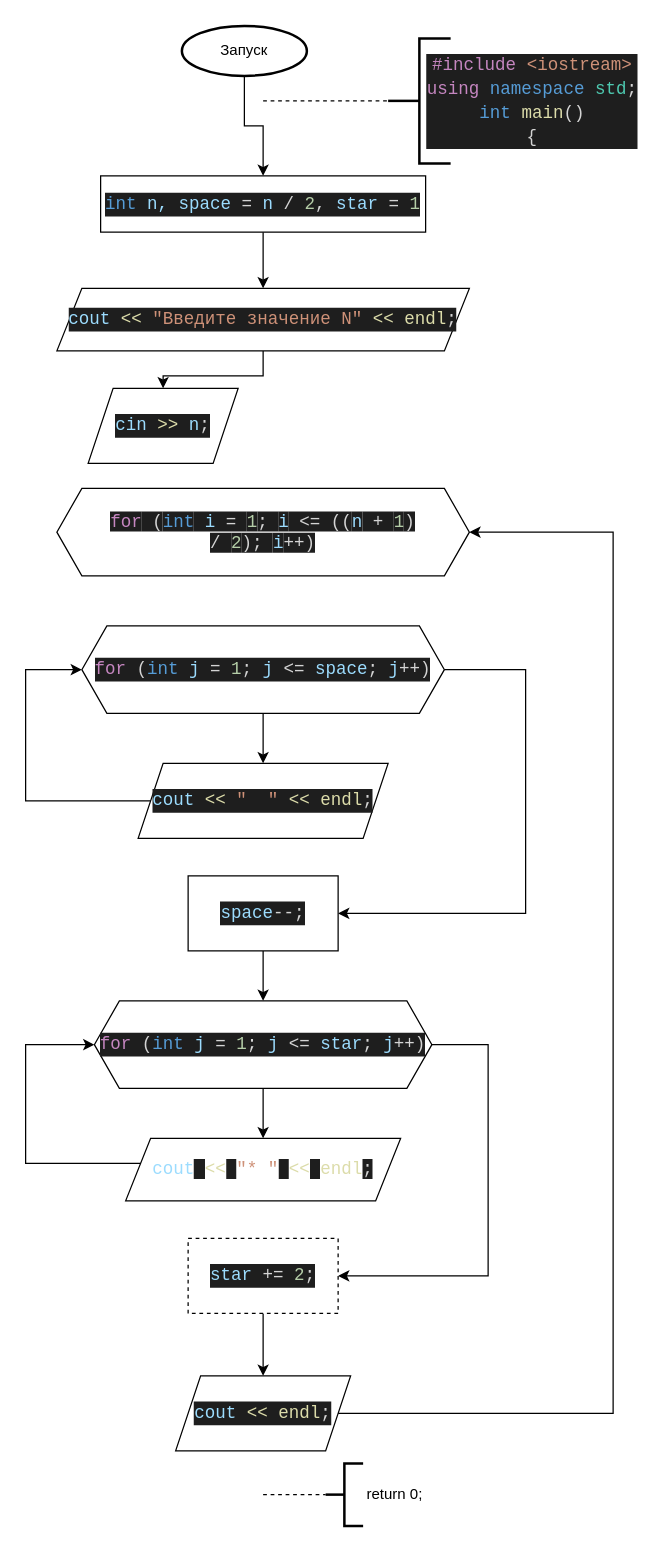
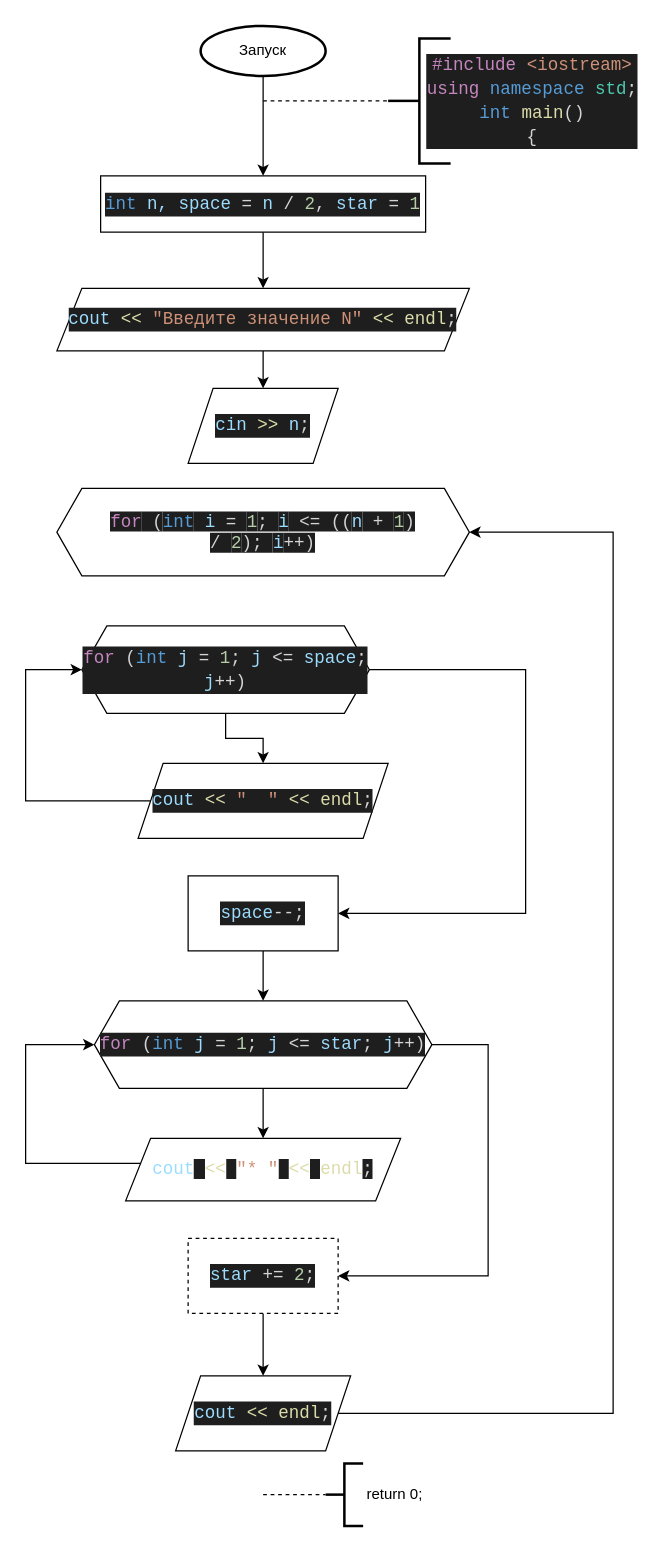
- <mxCell id="3" value="Запуск" style="strokeWidth=2;html=1;shape=mxgraph.flowchart.start_1;whiteSpace=wrap;" parent="1" vertex="1"><mxGeometry x="145" y="20" width="100" height="40" as="geometry" /></mxCell>
+ <mxCell id="3" value="Запуск" style="strokeWidth=2;html=1;shape=mxgraph.flowchart.start_1;whiteSpace=wrap;" parent="1" vertex="1"><mxGeometry x="160" y="20" width="100" height="40" as="geometry" /></mxCell>
- <mxCell id="11" value="&lt;div style=&quot;color: rgb(212 , 212 , 212) ; background-color: rgb(30 , 30 , 30) ; font-family: &amp;#34;consolas&amp;#34; , &amp;#34;courier new&amp;#34; , monospace ; font-size: 14px ; line-height: 19px&quot;&gt;&lt;span style=&quot;color: #9cdcfe&quot;&gt;cin&lt;/span&gt; &lt;span style=&quot;color: #dcdcaa&quot;&gt;&amp;gt;&amp;gt;&lt;/span&gt; &lt;span style=&quot;color: #9cdcfe&quot;&gt;n&lt;/span&gt;;&lt;/div&gt;" style="shape=parallelogram;perimeter=parallelogramPerimeter;whiteSpace=wrap;html=1;fixedSize=1;" parent="1" vertex="1"><mxGeometry x="70" y="310" width="120" height="60" as="geometry" /></mxCell>
+ <mxCell id="11" value="&lt;div style=&quot;color: rgb(212 , 212 , 212) ; background-color: rgb(30 , 30 , 30) ; font-family: &amp;#34;consolas&amp;#34; , &amp;#34;courier new&amp;#34; , monospace ; font-size: 14px ; line-height: 19px&quot;&gt;&lt;span style=&quot;color: #9cdcfe&quot;&gt;cin&lt;/span&gt; &lt;span style=&quot;color: #dcdcaa&quot;&gt;&amp;gt;&amp;gt;&lt;/span&gt; &lt;span style=&quot;color: #9cdcfe&quot;&gt;n&lt;/span&gt;;&lt;/div&gt;" style="shape=parallelogram;perimeter=parallelogramPerimeter;whiteSpace=wrap;html=1;fixedSize=1;" parent="1" vertex="1"><mxGeometry x="150" y="310" width="120" height="60" as="geometry" /></mxCell>
- <mxCell id="15" value="&lt;div style=&quot;color: rgb(212 , 212 , 212) ; background-color: rgb(30 , 30 , 30) ; font-family: &amp;#34;consolas&amp;#34; , &amp;#34;courier new&amp;#34; , monospace ; font-size: 14px ; line-height: 19px&quot;&gt;&lt;span style=&quot;color: #c586c0&quot;&gt;for&lt;/span&gt; (&lt;span style=&quot;color: #569cd6&quot;&gt;int&lt;/span&gt; &lt;span style=&quot;color: #9cdcfe&quot;&gt;j&lt;/span&gt; = &lt;span style=&quot;color: #b5cea8&quot;&gt;1&lt;/span&gt;; &lt;span style=&quot;color: #9cdcfe&quot;&gt;j&lt;/span&gt; &amp;lt;= &lt;span style=&quot;color: #9cdcfe&quot;&gt;space&lt;/span&gt;; &lt;span style=&quot;color: #9cdcfe&quot;&gt;j&lt;/span&gt;++) &lt;/div&gt;" style="shape=hexagon;perimeter=hexagonPerimeter2;whiteSpace=wrap;html=1;fixedSize=1;" parent="1" vertex="1"><mxGeometry x="65" y="500" width="290" height="70" as="geometry" /></mxCell>
+ <mxCell id="15" value="&lt;div style=&quot;color: rgb(212 , 212 , 212) ; background-color: rgb(30 , 30 , 30) ; font-family: &amp;#34;consolas&amp;#34; , &amp;#34;courier new&amp;#34; , monospace ; font-size: 14px ; line-height: 19px&quot;&gt;&lt;span style=&quot;color: #c586c0&quot;&gt;for&lt;/span&gt; (&lt;span style=&quot;color: #569cd6&quot;&gt;int&lt;/span&gt; &lt;span style=&quot;color: #9cdcfe&quot;&gt;j&lt;/span&gt; = &lt;span style=&quot;color: #b5cea8&quot;&gt;1&lt;/span&gt;; &lt;span style=&quot;color: #9cdcfe&quot;&gt;j&lt;/span&gt; &amp;lt;= &lt;span style=&quot;color: #9cdcfe&quot;&gt;space&lt;/span&gt;; &lt;span style=&quot;color: #9cdcfe&quot;&gt;j&lt;/span&gt;++) &lt;/div&gt;" style="shape=hexagon;perimeter=hexagonPerimeter2;whiteSpace=wrap;html=1;fixedSize=1;" parent="1" vertex="1"><mxGeometry x="65" y="500" width="230" height="70" as="geometry" /></mxCell>
